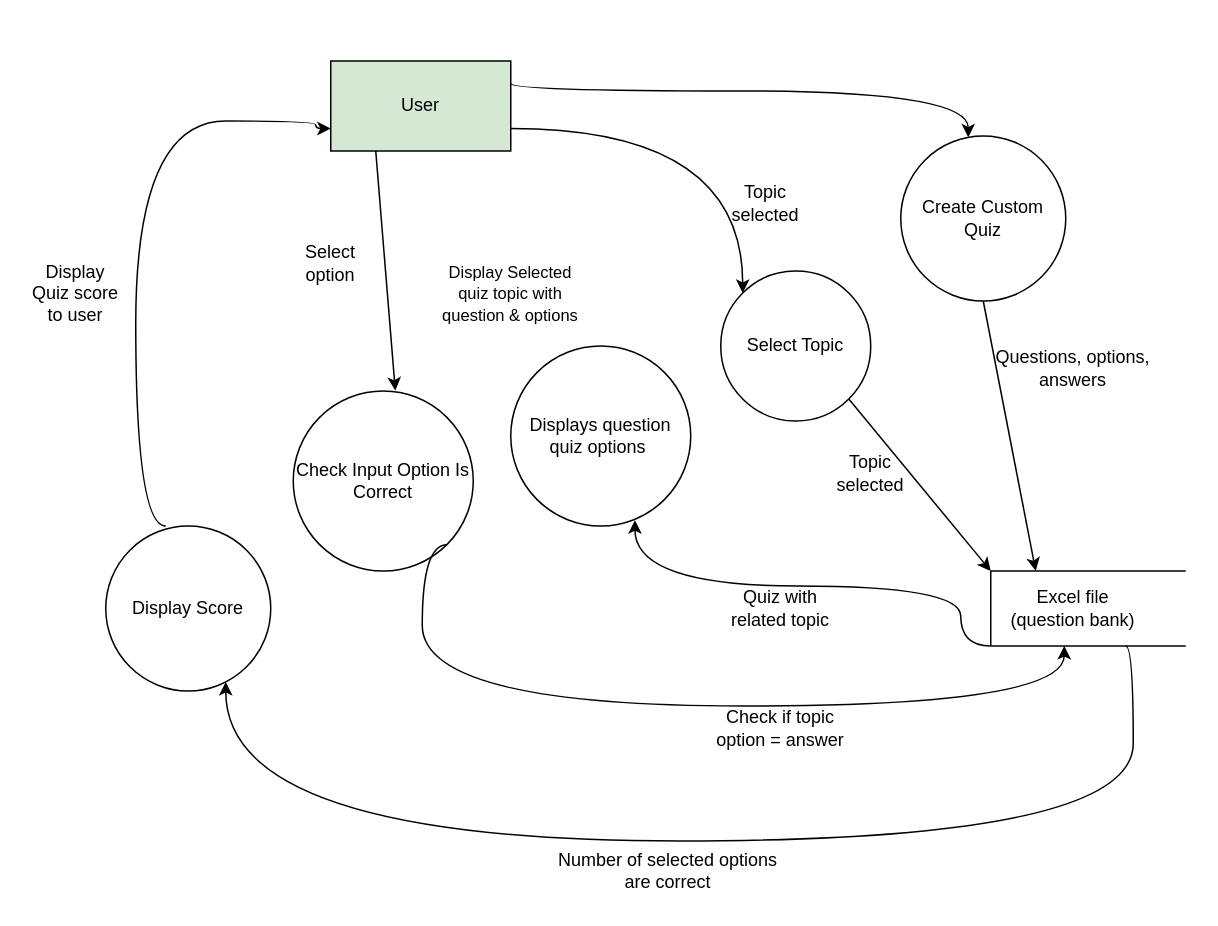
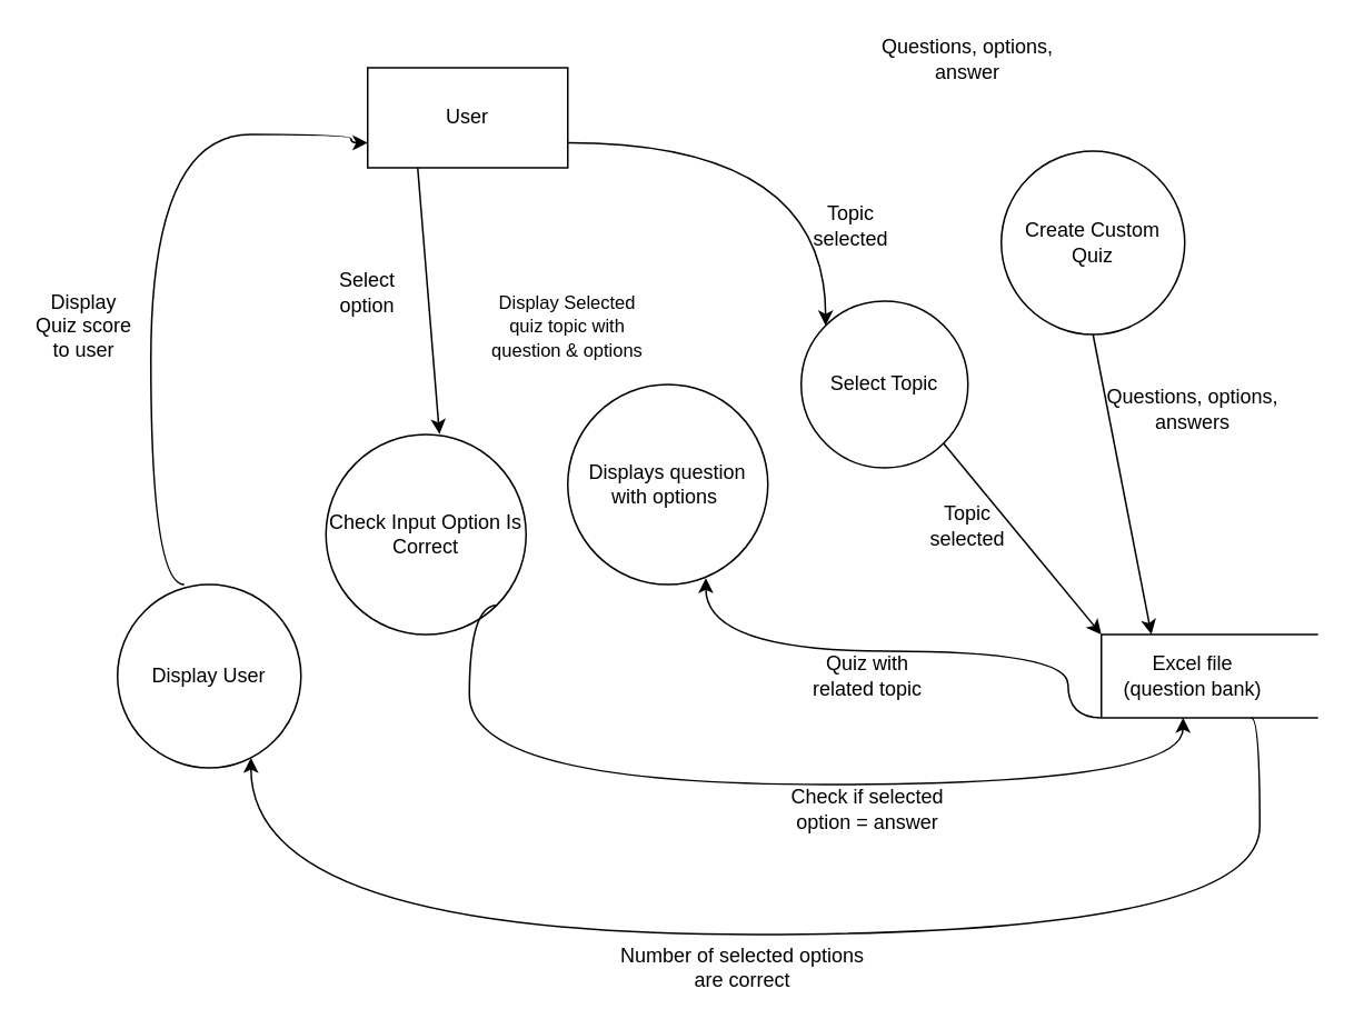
+ <mxCell id="13" value="Questions, options, answer" style="text;html=1;align=center;verticalAlign=middle;whiteSpace=wrap;rounded=0;" vertex="1" parent="1"><mxGeometry x="510" y="20" width="140" height="30" as="geometry" /></mxCell>
- <mxCell id="12" value="" style="endArrow=classic;html=1;rounded=0;edgeStyle=orthogonalEdgeStyle;curved=1;exitX=1;exitY=0.25;exitDx=0;exitDy=0;" edge="1" parent="1" source="2" target="8"><mxGeometry width="50" height="50" relative="1" as="geometry"><mxPoint x="380" y="110" as="sourcePoint" /><mxPoint x="430" y="60" as="targetPoint" /><Array as="points"><mxPoint x="340" y="60" /><mxPoint x="645" y="60" /></Array></mxGeometry></mxCell>
- <mxCell id="2" value="User" style="rounded=0;whiteSpace=wrap;html=1;fillColor=#d5e8d4;" vertex="1" parent="1"><mxGeometry x="220" y="40" width="120" height="60" as="geometry" /></mxCell>
+ <mxCell id="2" value="User" style="rounded=0;whiteSpace=wrap;html=1;" vertex="1" parent="1"><mxGeometry x="220" y="40" width="120" height="60" as="geometry" /></mxCell>
- <mxCell id="9" value="Displays question quiz options&amp;nbsp;" style="ellipse;whiteSpace=wrap;html=1;aspect=fixed;" vertex="1" parent="1"><mxGeometry x="340" y="230" width="120" height="120" as="geometry" /></mxCell>
+ <mxCell id="9" value="Displays question with options&amp;nbsp;" style="ellipse;whiteSpace=wrap;html=1;aspect=fixed;" vertex="1" parent="1"><mxGeometry x="340" y="230" width="120" height="120" as="geometry" /></mxCell>
- <mxCell id="10" value="Display Score" style="ellipse;whiteSpace=wrap;html=1;aspect=fixed;" vertex="1" parent="1"><mxGeometry x="70" y="350" width="110" height="110" as="geometry" /></mxCell>
+ <mxCell id="10" value="Display User" style="ellipse;whiteSpace=wrap;html=1;aspect=fixed;" vertex="1" parent="1"><mxGeometry x="70" y="350" width="110" height="110" as="geometry" /></mxCell>
- <mxCell id="26" value="Check if topic option = answer" style="text;html=1;align=center;verticalAlign=middle;whiteSpace=wrap;rounded=0;" vertex="1" parent="1"><mxGeometry x="470" y="470" width="100" height="30" as="geometry" /></mxCell>
+ <mxCell id="26" value="Check if selected option = answer" style="text;html=1;align=center;verticalAlign=middle;whiteSpace=wrap;rounded=0;" vertex="1" parent="1"><mxGeometry x="470" y="470" width="100" height="30" as="geometry" /></mxCell>
